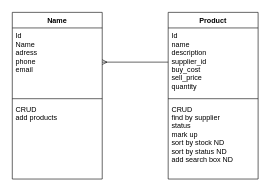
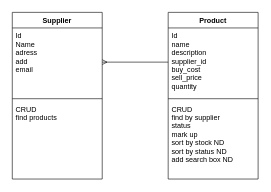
- <mxCell id="6" value="Name" style="swimlane;fontStyle=1;align=center;verticalAlign=top;childLayout=stackLayout;horizontal=1;startSize=26;horizontalStack=0;resizeParent=1;resizeParentMax=0;resizeLast=0;collapsible=1;marginBottom=0;" parent="1" vertex="1"><mxGeometry x="20" y="20" width="150" height="278" as="geometry" /></mxCell>
+ <mxCell id="6" value="Supplier" style="swimlane;fontStyle=1;align=center;verticalAlign=top;childLayout=stackLayout;horizontal=1;startSize=26;horizontalStack=0;resizeParent=1;resizeParentMax=0;resizeLast=0;collapsible=1;marginBottom=0;" parent="1" vertex="1"><mxGeometry x="20" y="20" width="150" height="278" as="geometry" /></mxCell>
- <mxCell id="7" value="Id&#10;Name&#10;adress&#10;phone&#10;email" style="text;strokeColor=none;fillColor=none;align=left;verticalAlign=top;spacingLeft=4;spacingRight=4;overflow=hidden;rotatable=0;points=[[0,0.5],[1,0.5]];portConstraint=eastwest;" parent="6" vertex="1"><mxGeometry y="26" width="150" height="114" as="geometry" /></mxCell>
+ <mxCell id="7" value="Id&#10;Name&#10;adress&#10;add&#10;email" style="text;strokeColor=none;fillColor=none;align=left;verticalAlign=top;spacingLeft=4;spacingRight=4;overflow=hidden;rotatable=0;points=[[0,0.5],[1,0.5]];portConstraint=eastwest;" parent="6" vertex="1"><mxGeometry y="26" width="150" height="114" as="geometry" /></mxCell>
- <mxCell id="9" value="CRUD&#10;add products" style="text;strokeColor=none;fillColor=none;align=left;verticalAlign=top;spacingLeft=4;spacingRight=4;overflow=hidden;rotatable=0;points=[[0,0.5],[1,0.5]];portConstraint=eastwest;fontColor=#000000;" parent="6" vertex="1"><mxGeometry y="148" width="150" height="130" as="geometry" /></mxCell>
+ <mxCell id="9" value="CRUD&#10;find products" style="text;strokeColor=none;fillColor=none;align=left;verticalAlign=top;spacingLeft=4;spacingRight=4;overflow=hidden;rotatable=0;points=[[0,0.5],[1,0.5]];portConstraint=eastwest;fontColor=#000000;" parent="6" vertex="1"><mxGeometry y="148" width="150" height="130" as="geometry" /></mxCell>
